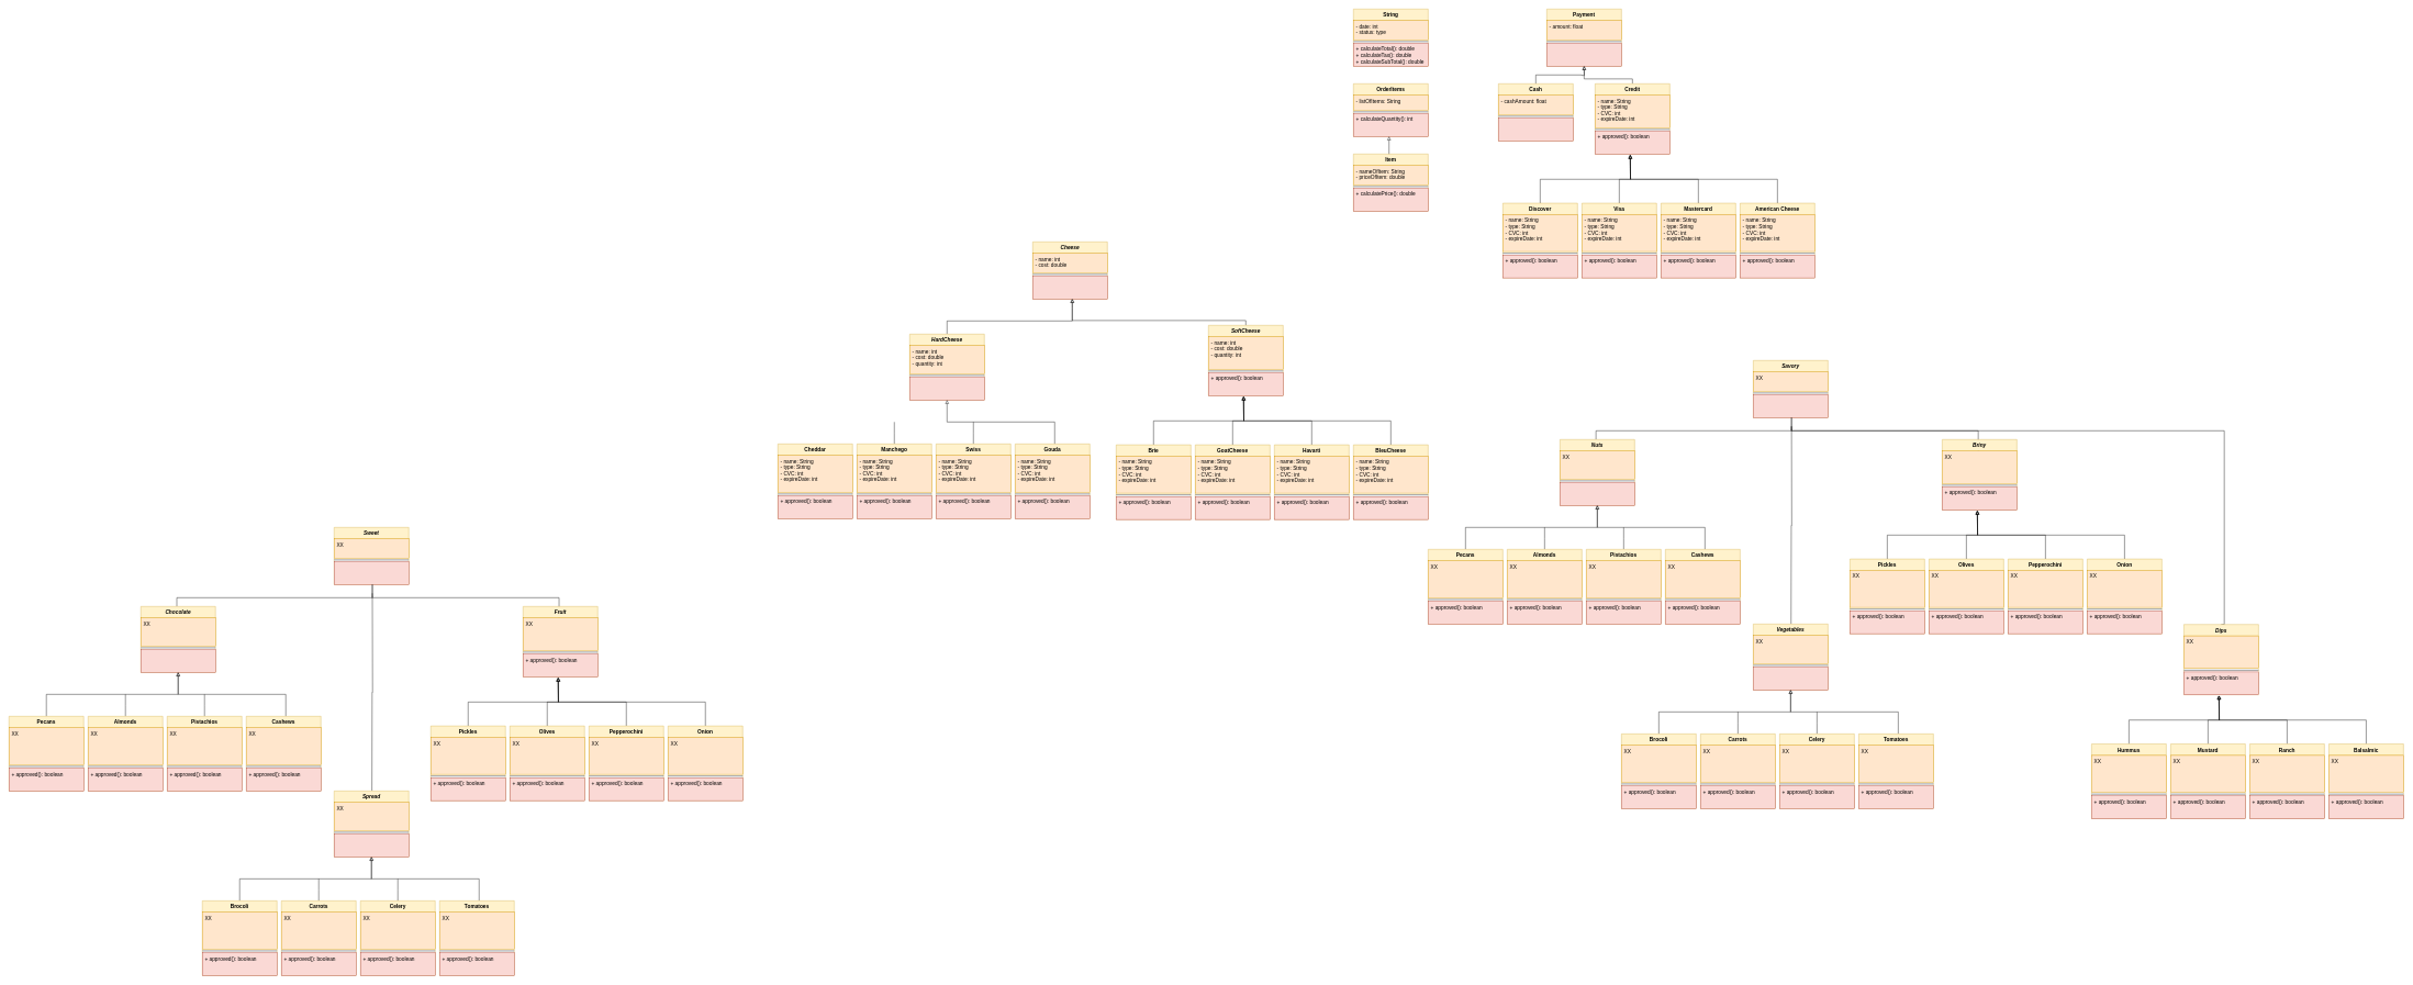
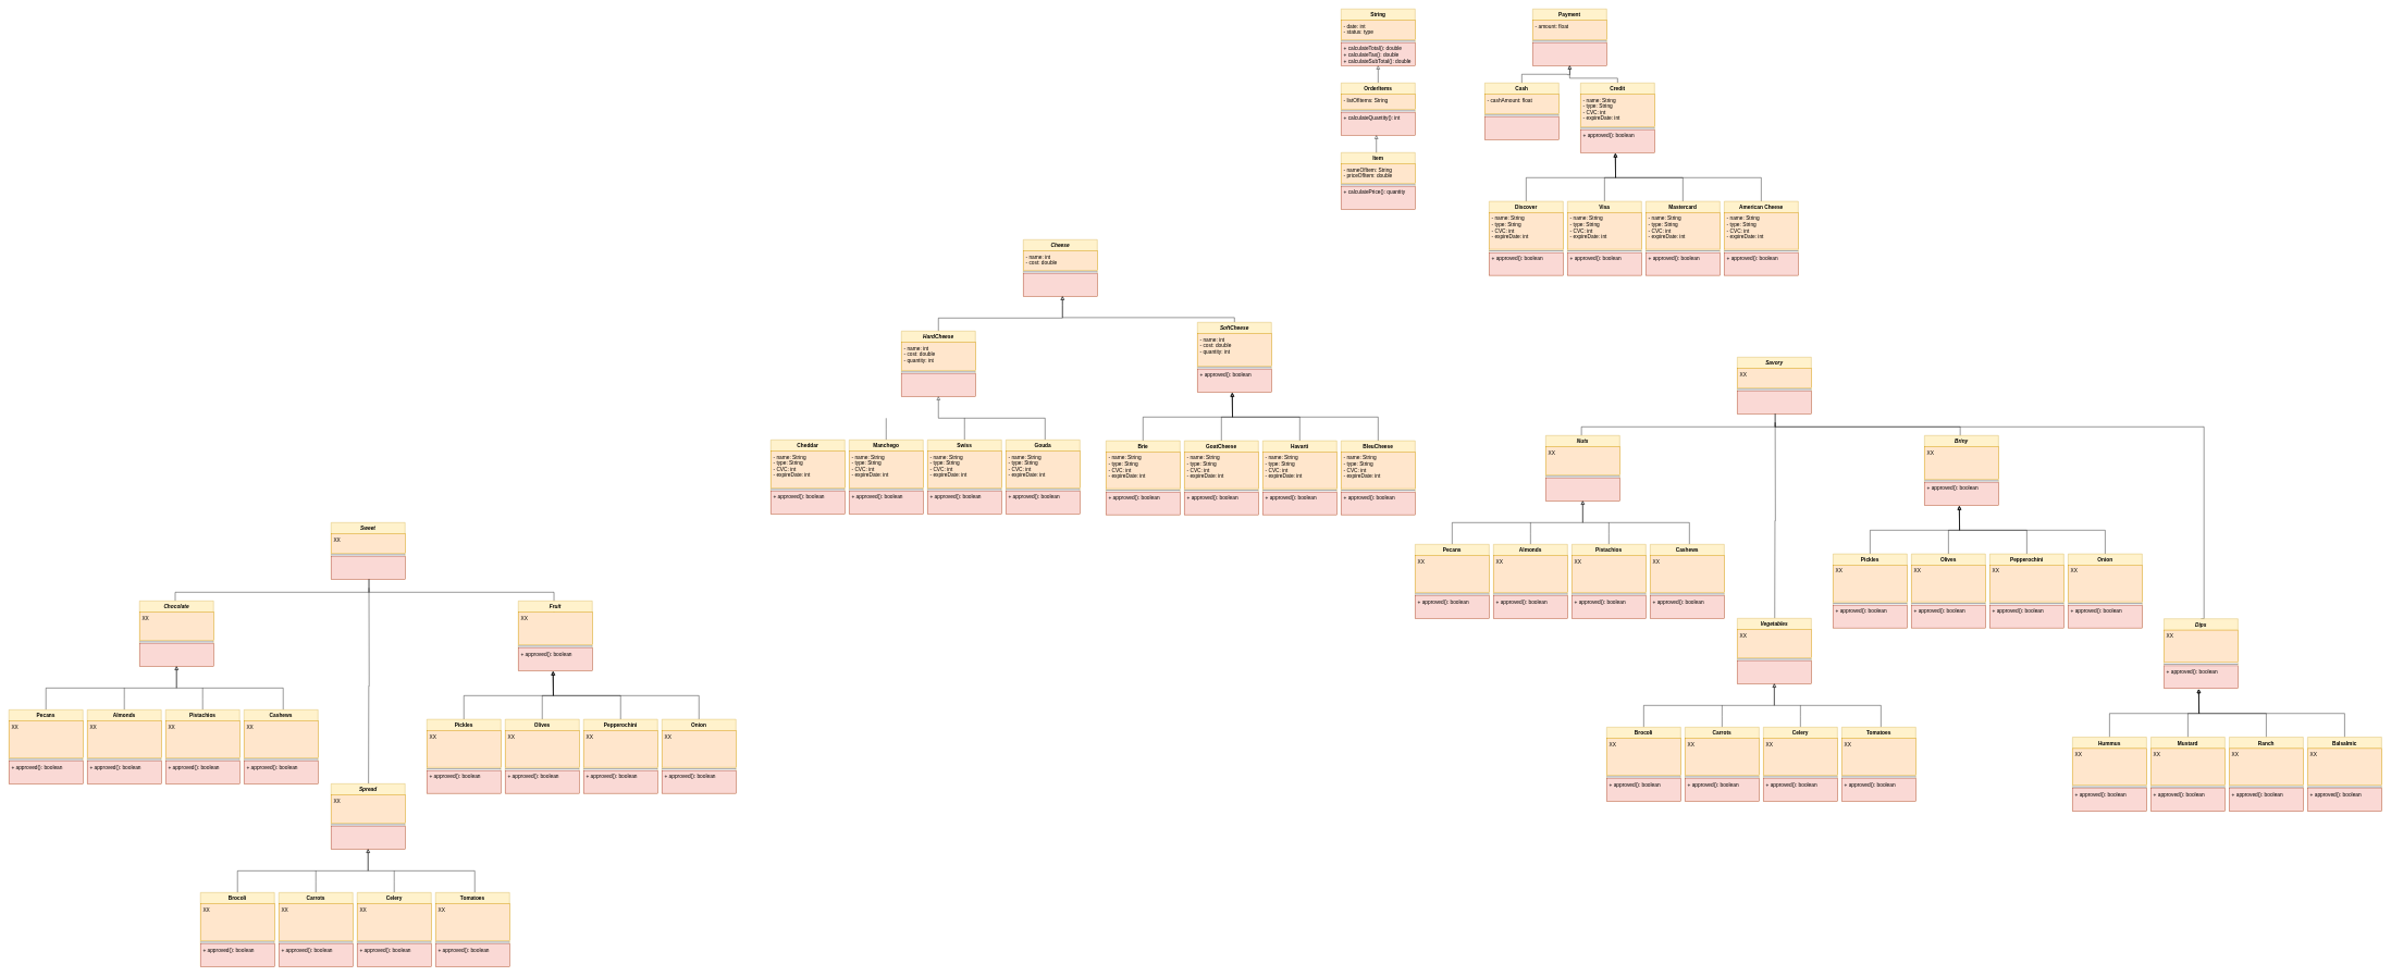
+ <mxCell id="6" style="edgeStyle=orthogonalEdgeStyle;rounded=0;orthogonalLoop=1;jettySize=auto;html=1;exitX=0.5;exitY=0;exitDx=0;exitDy=0;entryX=0.5;entryY=1;entryDx=0;entryDy=0;endArrow=block;endFill=0;" edge="1" parent="1" source="7" target="2"><mxGeometry relative="1" as="geometry" /></mxCell>
- <mxCell id="15" value="+ calculatePrice(): double&#10;" style="text;strokeColor=#ae4132;fillColor=#fad9d5;align=left;verticalAlign=top;spacingLeft=4;spacingRight=4;overflow=hidden;rotatable=0;points=[[0,0.5],[1,0.5]];portConstraint=eastwest;" vertex="1" parent="12"><mxGeometry y="78" width="170" height="52" as="geometry" /></mxCell>
+ <mxCell id="15" value="+ calculatePrice(): quantity&#10;" style="text;strokeColor=#ae4132;fillColor=#fad9d5;align=left;verticalAlign=top;spacingLeft=4;spacingRight=4;overflow=hidden;rotatable=0;points=[[0,0.5],[1,0.5]];portConstraint=eastwest;" vertex="1" parent="12"><mxGeometry y="78" width="170" height="52" as="geometry" /></mxCell>
